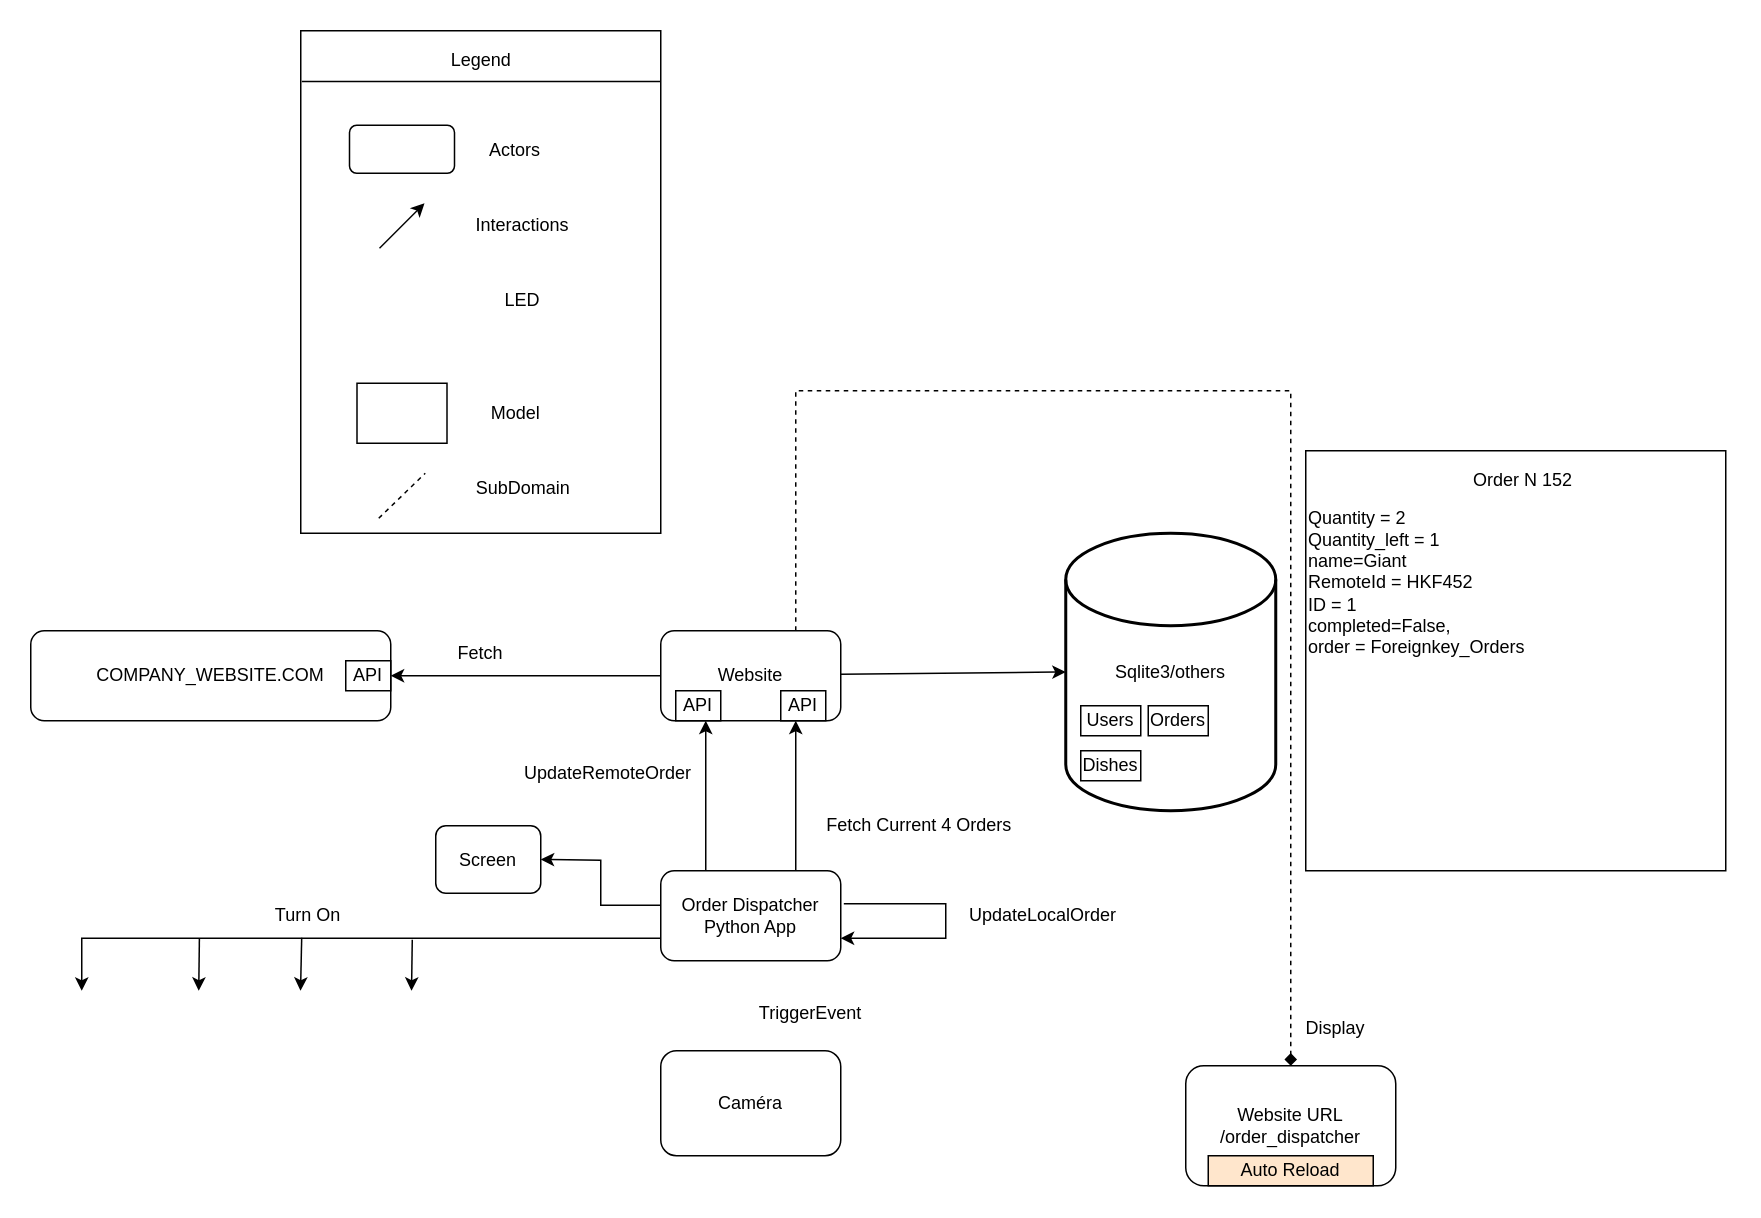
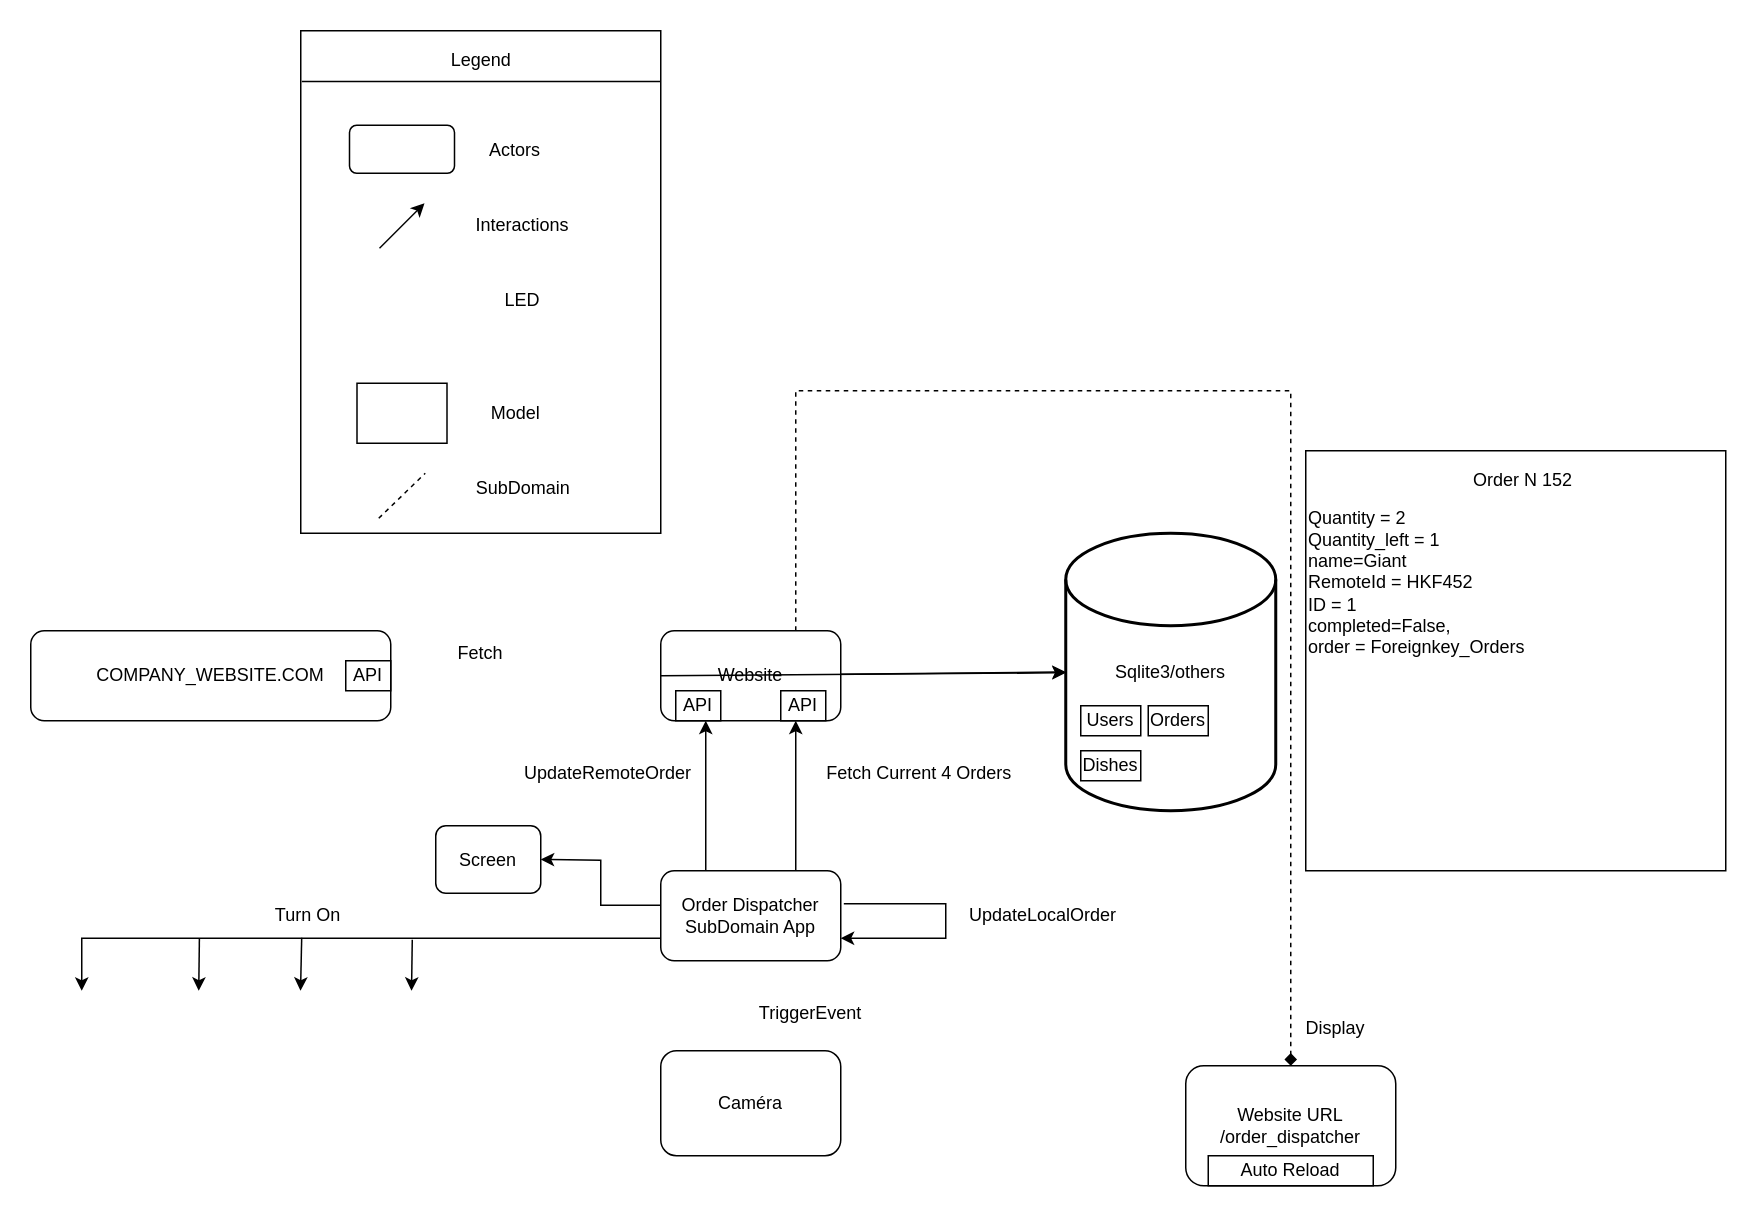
- <mxCell id="10" value="" style="endArrow=classic;html=1;rounded=0;exitX=0;exitY=0.5;exitDx=0;exitDy=0;entryX=1;entryY=0.5;entryDx=0;entryDy=0;" edge="1" parent="1" source="3" target="9"><mxGeometry width="50" height="50" relative="1" as="geometry"><mxPoint x="620" y="680" as="sourcePoint" /><mxPoint x="670" y="630" as="targetPoint" /></mxGeometry></mxCell>
+ <mxCell id="10" value="" style="endArrow=classic;html=1;rounded=0;exitX=0;exitY=0.5;exitDx=0;exitDy=0;" edge="1" parent="1" source="3" target="11"><mxGeometry width="50" height="50" relative="1" as="geometry"><mxPoint x="620" y="680" as="sourcePoint" /><mxPoint x="670" y="630" as="targetPoint" /></mxGeometry></mxCell>
- <mxCell id="13" value="Fetch Current 4 Orders" style="text;html=1;strokeColor=none;fillColor=none;align=center;verticalAlign=middle;whiteSpace=wrap;rounded=0;" vertex="1" parent="1"><mxGeometry x="525" y="535" width="175" height="30" as="geometry" /></mxCell>
+ <mxCell id="13" value="Fetch Current 4 Orders" style="text;html=1;strokeColor=none;fillColor=none;align=center;verticalAlign=middle;whiteSpace=wrap;rounded=0;" vertex="1" parent="1"><mxGeometry x="525" y="500" width="175" height="30" as="geometry" /></mxCell>
- <mxCell id="4" value="Order Dispatcher&lt;br&gt;&lt;div&gt;Python App&lt;/div&gt;" style="rounded=1;whiteSpace=wrap;html=1;" vertex="1" parent="1"><mxGeometry x="440" y="580" width="120" height="60" as="geometry" /></mxCell>
+ <mxCell id="4" value="Order Dispatcher&lt;br&gt;&lt;div&gt;SubDomain App&lt;/div&gt;" style="rounded=1;whiteSpace=wrap;html=1;" vertex="1" parent="1"><mxGeometry x="440" y="580" width="120" height="60" as="geometry" /></mxCell>
- <mxCell id="29" value="&lt;div&gt;Auto Reload&lt;/div&gt;" style="rounded=0;whiteSpace=wrap;html=1;fillColor=#ffe6cc;" vertex="1" parent="1"><mxGeometry x="805" y="770" width="110" height="20" as="geometry" /></mxCell>
+ <mxCell id="29" value="&lt;div&gt;Auto Reload&lt;/div&gt;" style="rounded=0;whiteSpace=wrap;html=1;" vertex="1" parent="1"><mxGeometry x="805" y="770" width="110" height="20" as="geometry" /></mxCell>
